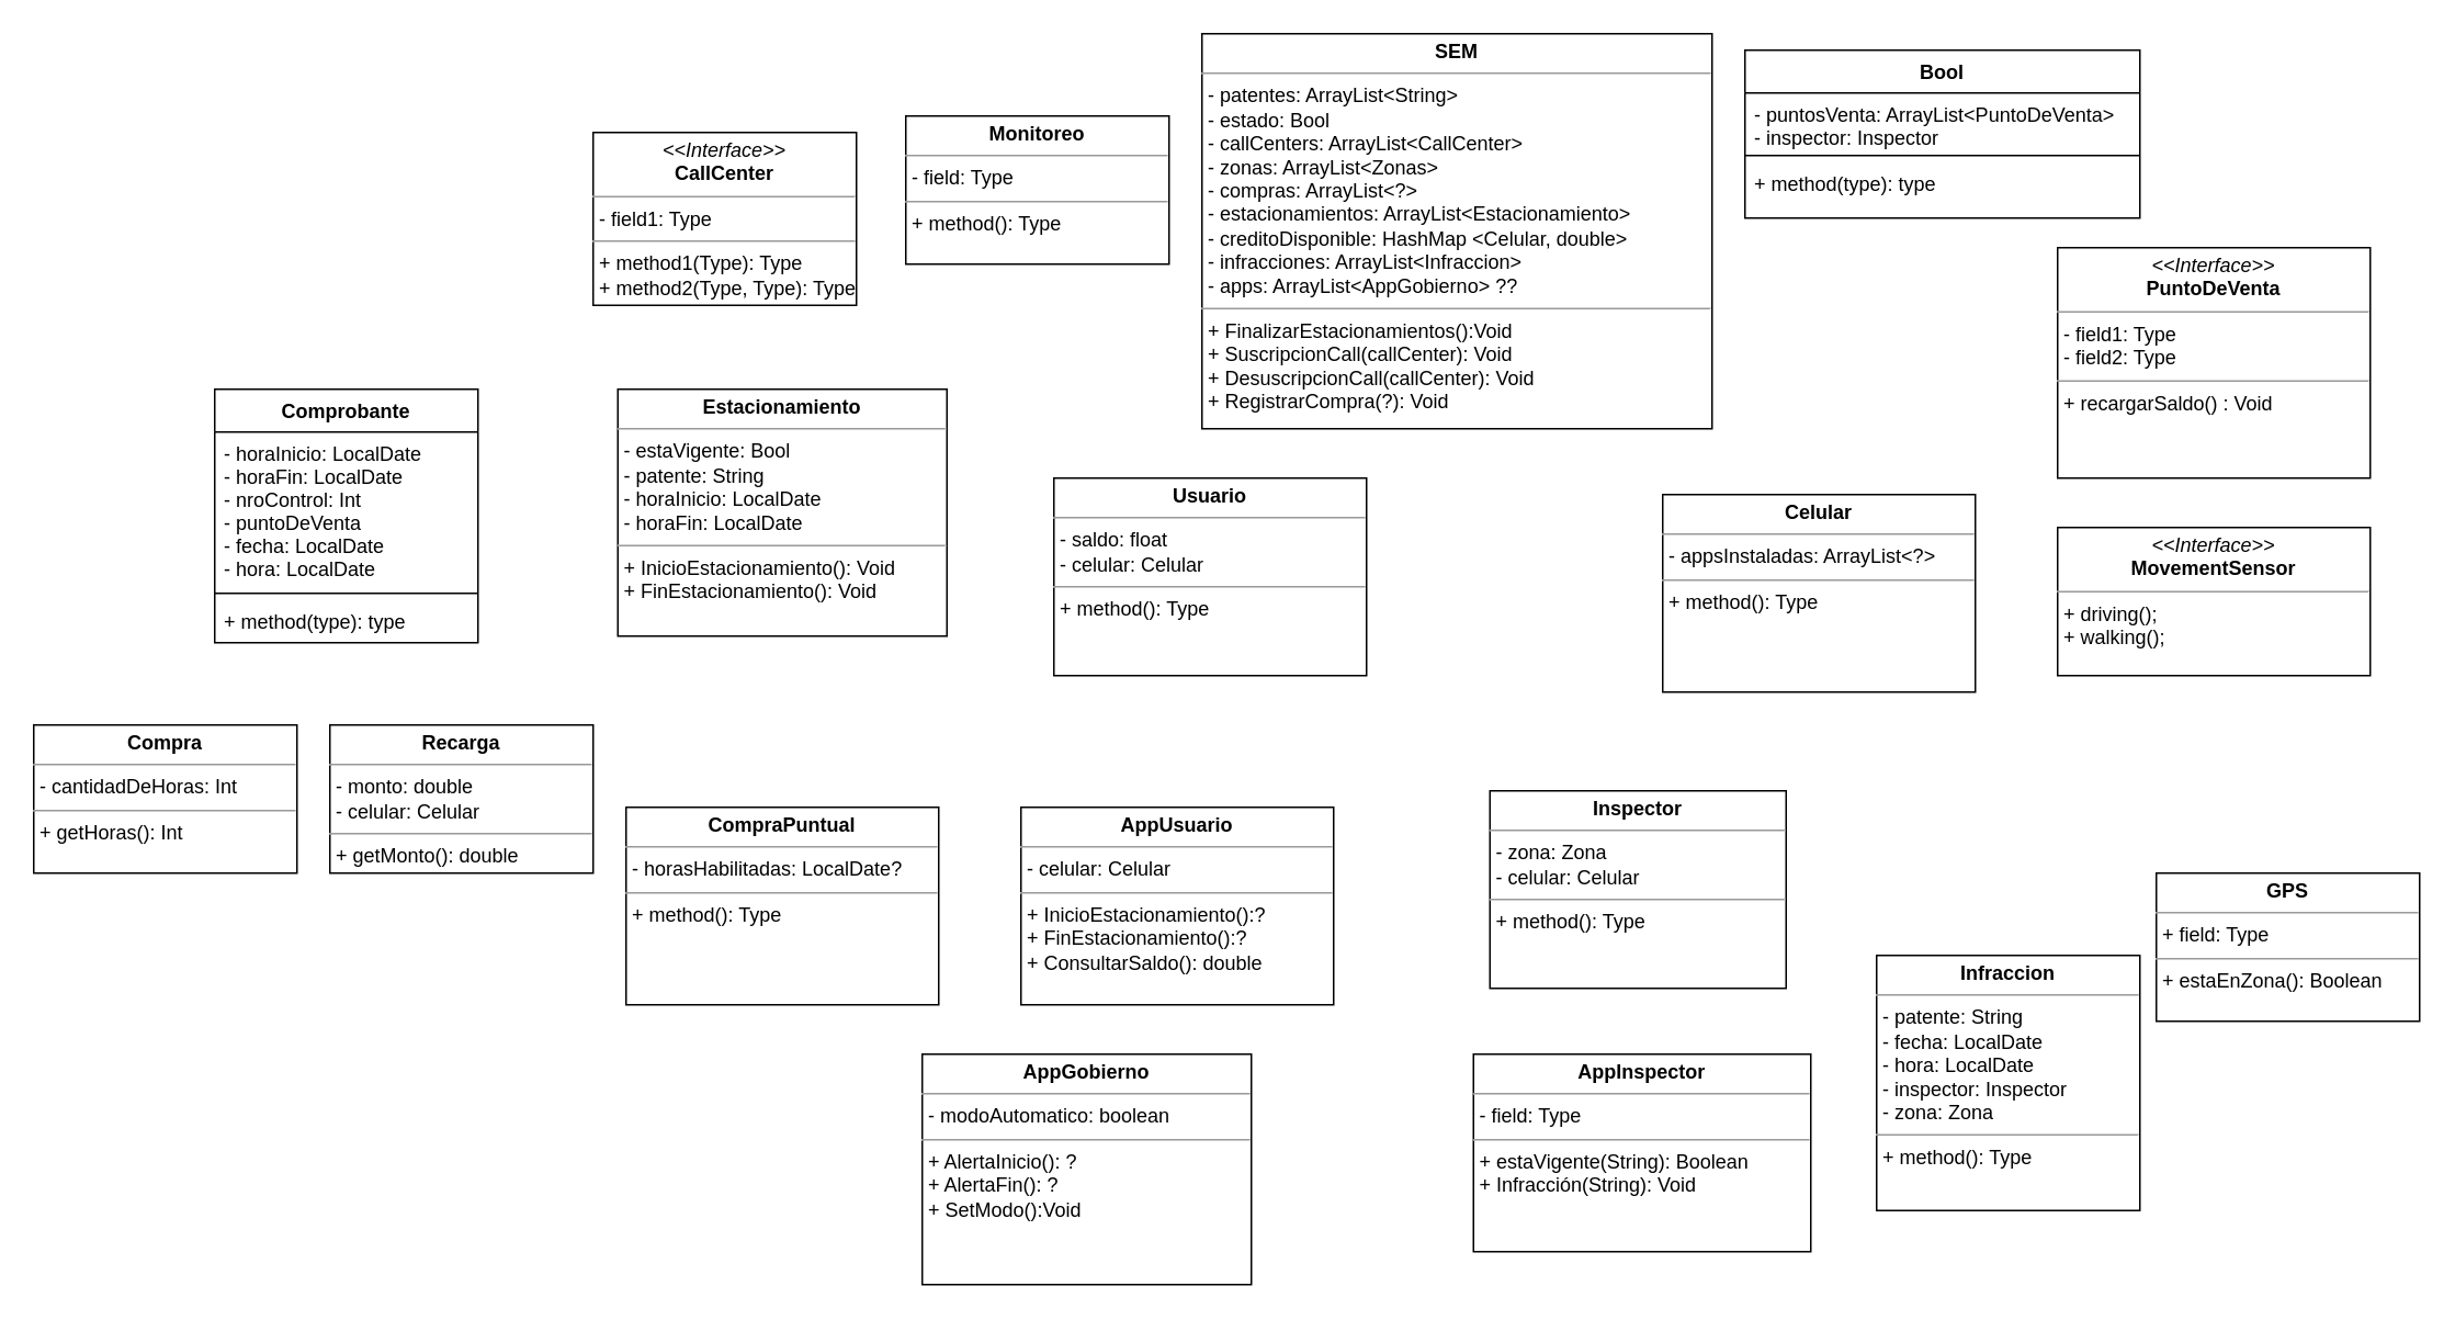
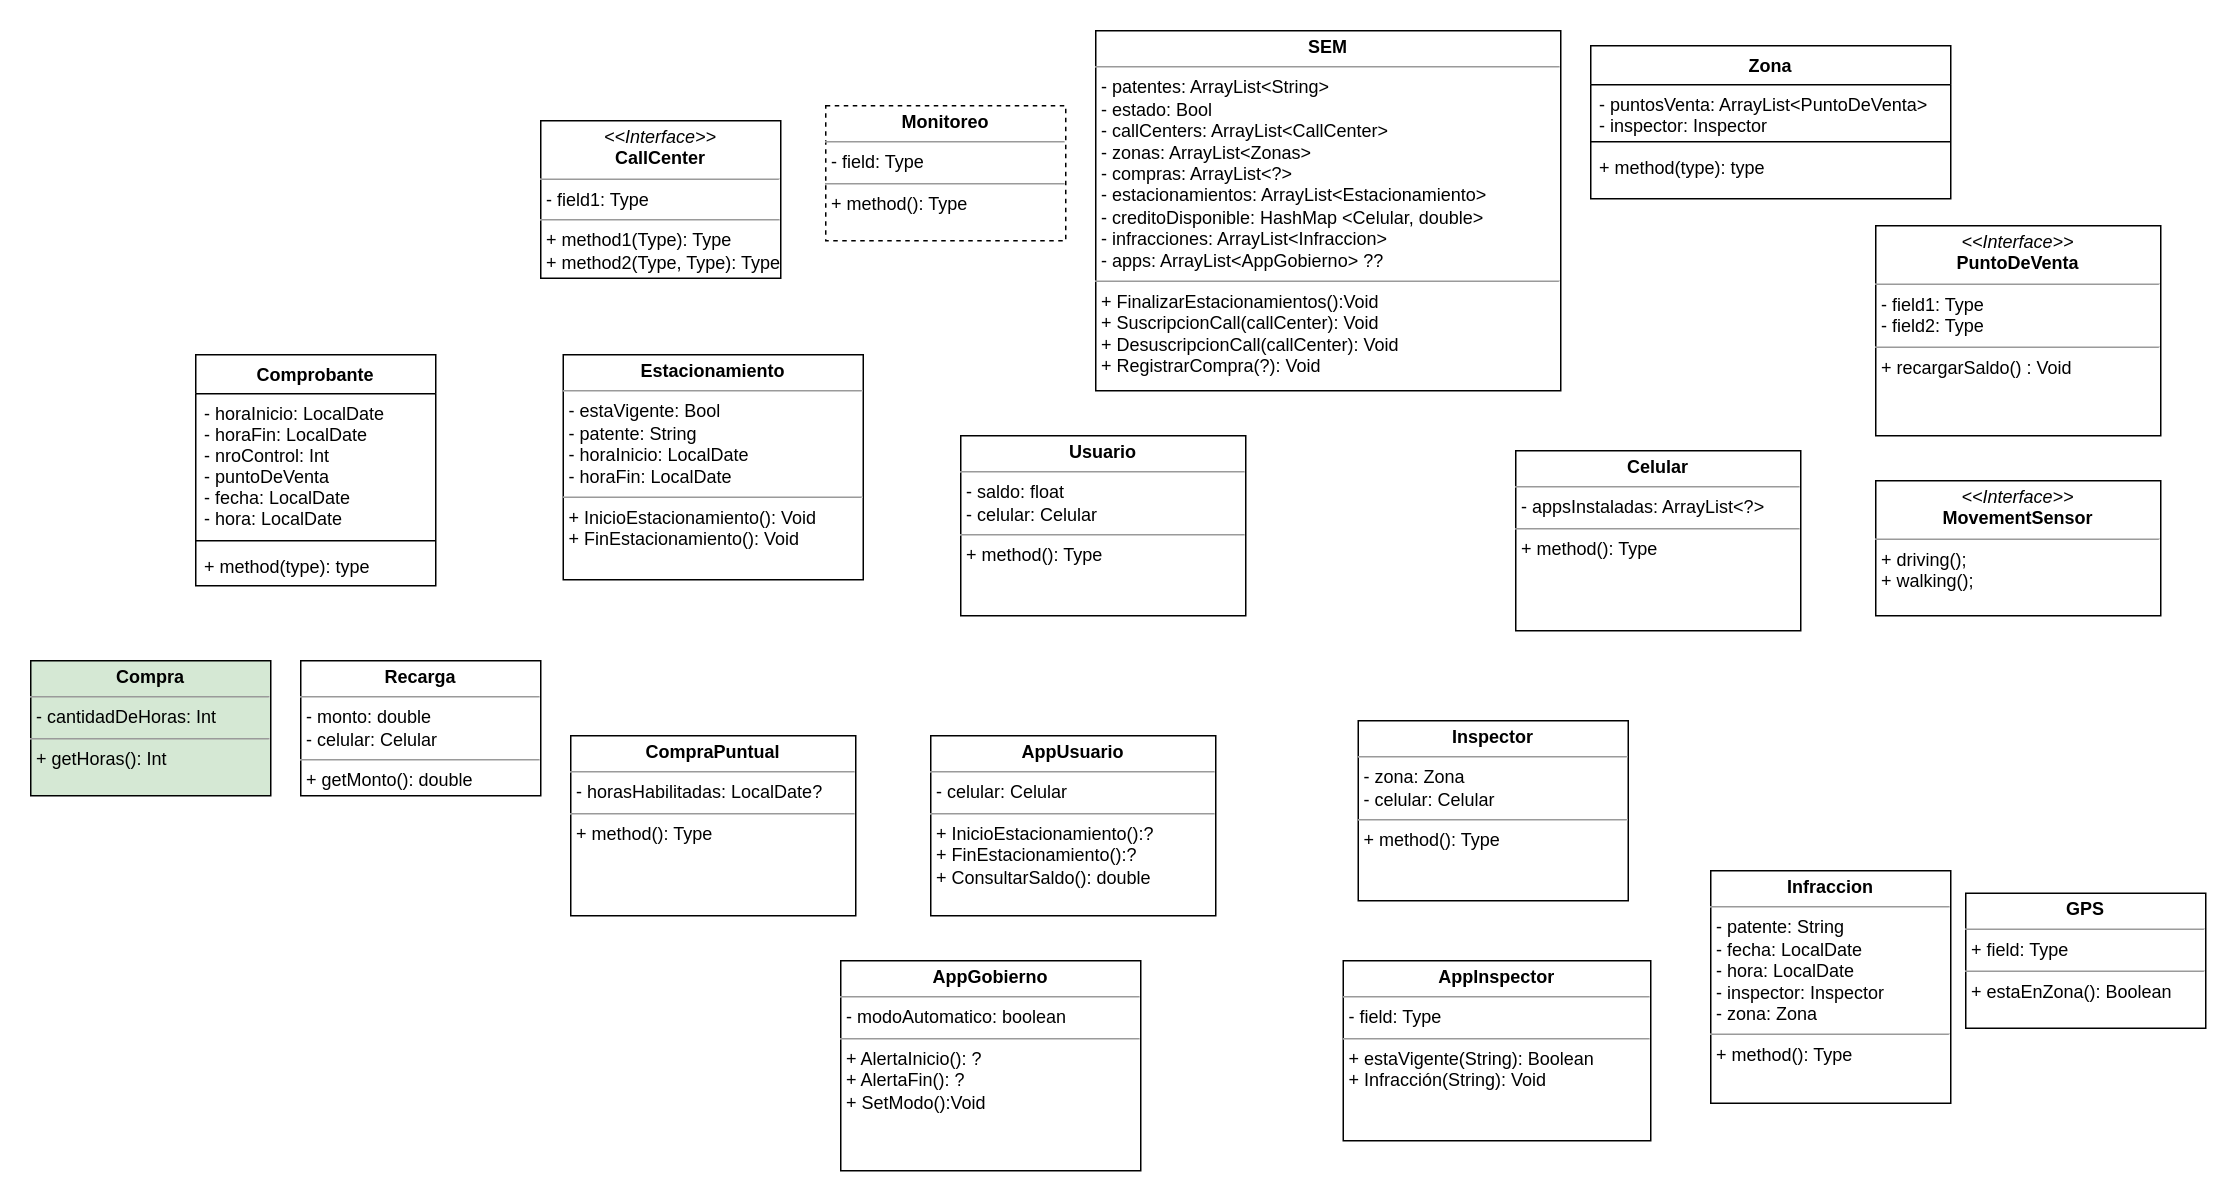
- <mxCell id="10" value="Bool" style="swimlane;fontStyle=1;align=center;verticalAlign=top;childLayout=stackLayout;horizontal=1;startSize=26;horizontalStack=0;resizeParent=1;resizeParentMax=0;resizeLast=0;collapsible=1;marginBottom=0;" vertex="1" parent="1"><mxGeometry x="1060" y="30" width="240" height="102" as="geometry" /></mxCell>
+ <mxCell id="10" value="Zona" style="swimlane;fontStyle=1;align=center;verticalAlign=top;childLayout=stackLayout;horizontal=1;startSize=26;horizontalStack=0;resizeParent=1;resizeParentMax=0;resizeLast=0;collapsible=1;marginBottom=0;" vertex="1" parent="1"><mxGeometry x="1060" y="30" width="240" height="102" as="geometry" /></mxCell>
- <mxCell id="16" value="&lt;p style=&quot;margin: 0px ; margin-top: 4px ; text-align: center&quot;&gt;&lt;b&gt;Monitoreo&lt;/b&gt;&lt;/p&gt;&lt;hr size=&quot;1&quot;&gt;&lt;p style=&quot;margin: 0px ; margin-left: 4px&quot;&gt;- field: Type&lt;/p&gt;&lt;hr size=&quot;1&quot;&gt;&lt;p style=&quot;margin: 0px ; margin-left: 4px&quot;&gt;+ method(): Type&lt;/p&gt;" style="verticalAlign=top;align=left;overflow=fill;fontSize=12;fontFamily=Helvetica;html=1;" vertex="1" parent="1"><mxGeometry x="550" y="70" width="160" height="90" as="geometry" /></mxCell>
+ <mxCell id="16" value="&lt;p style=&quot;margin: 0px ; margin-top: 4px ; text-align: center&quot;&gt;&lt;b&gt;Monitoreo&lt;/b&gt;&lt;/p&gt;&lt;hr size=&quot;1&quot;&gt;&lt;p style=&quot;margin: 0px ; margin-left: 4px&quot;&gt;- field: Type&lt;/p&gt;&lt;hr size=&quot;1&quot;&gt;&lt;p style=&quot;margin: 0px ; margin-left: 4px&quot;&gt;+ method(): Type&lt;/p&gt;" style="verticalAlign=top;align=left;overflow=fill;fontSize=12;fontFamily=Helvetica;html=1;dashed=1;" vertex="1" parent="1"><mxGeometry x="550" y="70" width="160" height="90" as="geometry" /></mxCell>
- <mxCell id="18" value="&lt;p style=&quot;margin: 0px ; margin-top: 4px ; text-align: center&quot;&gt;&lt;b&gt;Compra&lt;/b&gt;&lt;/p&gt;&lt;hr size=&quot;1&quot;&gt;&lt;p style=&quot;margin: 0px ; margin-left: 4px&quot;&gt;- cantidadDeHoras: Int&lt;/p&gt;&lt;hr size=&quot;1&quot;&gt;&lt;p style=&quot;margin: 0px ; margin-left: 4px&quot;&gt;+ getHoras(): Int&lt;/p&gt;" style="verticalAlign=top;align=left;overflow=fill;fontSize=12;fontFamily=Helvetica;html=1;" vertex="1" parent="1"><mxGeometry x="20" y="440" width="160" height="90" as="geometry" /></mxCell>
+ <mxCell id="18" value="&lt;p style=&quot;margin: 0px ; margin-top: 4px ; text-align: center&quot;&gt;&lt;b&gt;Compra&lt;/b&gt;&lt;/p&gt;&lt;hr size=&quot;1&quot;&gt;&lt;p style=&quot;margin: 0px ; margin-left: 4px&quot;&gt;- cantidadDeHoras: Int&lt;/p&gt;&lt;hr size=&quot;1&quot;&gt;&lt;p style=&quot;margin: 0px ; margin-left: 4px&quot;&gt;+ getHoras(): Int&lt;/p&gt;" style="verticalAlign=top;align=left;overflow=fill;fontSize=12;fontFamily=Helvetica;html=1;fillColor=#d5e8d4;" vertex="1" parent="1"><mxGeometry x="20" y="440" width="160" height="90" as="geometry" /></mxCell>
- <mxCell id="26" value="&lt;p style=&quot;margin: 0px ; margin-top: 4px ; text-align: center&quot;&gt;&lt;b&gt;GPS&lt;/b&gt;&lt;/p&gt;&lt;hr size=&quot;1&quot;&gt;&lt;p style=&quot;margin: 0px ; margin-left: 4px&quot;&gt;+ field: Type&lt;/p&gt;&lt;hr size=&quot;1&quot;&gt;&lt;p style=&quot;margin: 0px ; margin-left: 4px&quot;&gt;+ estaEnZona(): Boolean&lt;/p&gt;" style="verticalAlign=top;align=left;overflow=fill;fontSize=12;fontFamily=Helvetica;html=1;" vertex="1" parent="1"><mxGeometry x="1310" y="530" width="160" height="90" as="geometry" /></mxCell>
+ <mxCell id="26" value="&lt;p style=&quot;margin: 0px ; margin-top: 4px ; text-align: center&quot;&gt;&lt;b&gt;GPS&lt;/b&gt;&lt;/p&gt;&lt;hr size=&quot;1&quot;&gt;&lt;p style=&quot;margin: 0px ; margin-left: 4px&quot;&gt;+ field: Type&lt;/p&gt;&lt;hr size=&quot;1&quot;&gt;&lt;p style=&quot;margin: 0px ; margin-left: 4px&quot;&gt;+ estaEnZona(): Boolean&lt;/p&gt;" style="verticalAlign=top;align=left;overflow=fill;fontSize=12;fontFamily=Helvetica;html=1;" vertex="1" parent="1"><mxGeometry x="1310" y="595" width="160" height="90" as="geometry" /></mxCell>
